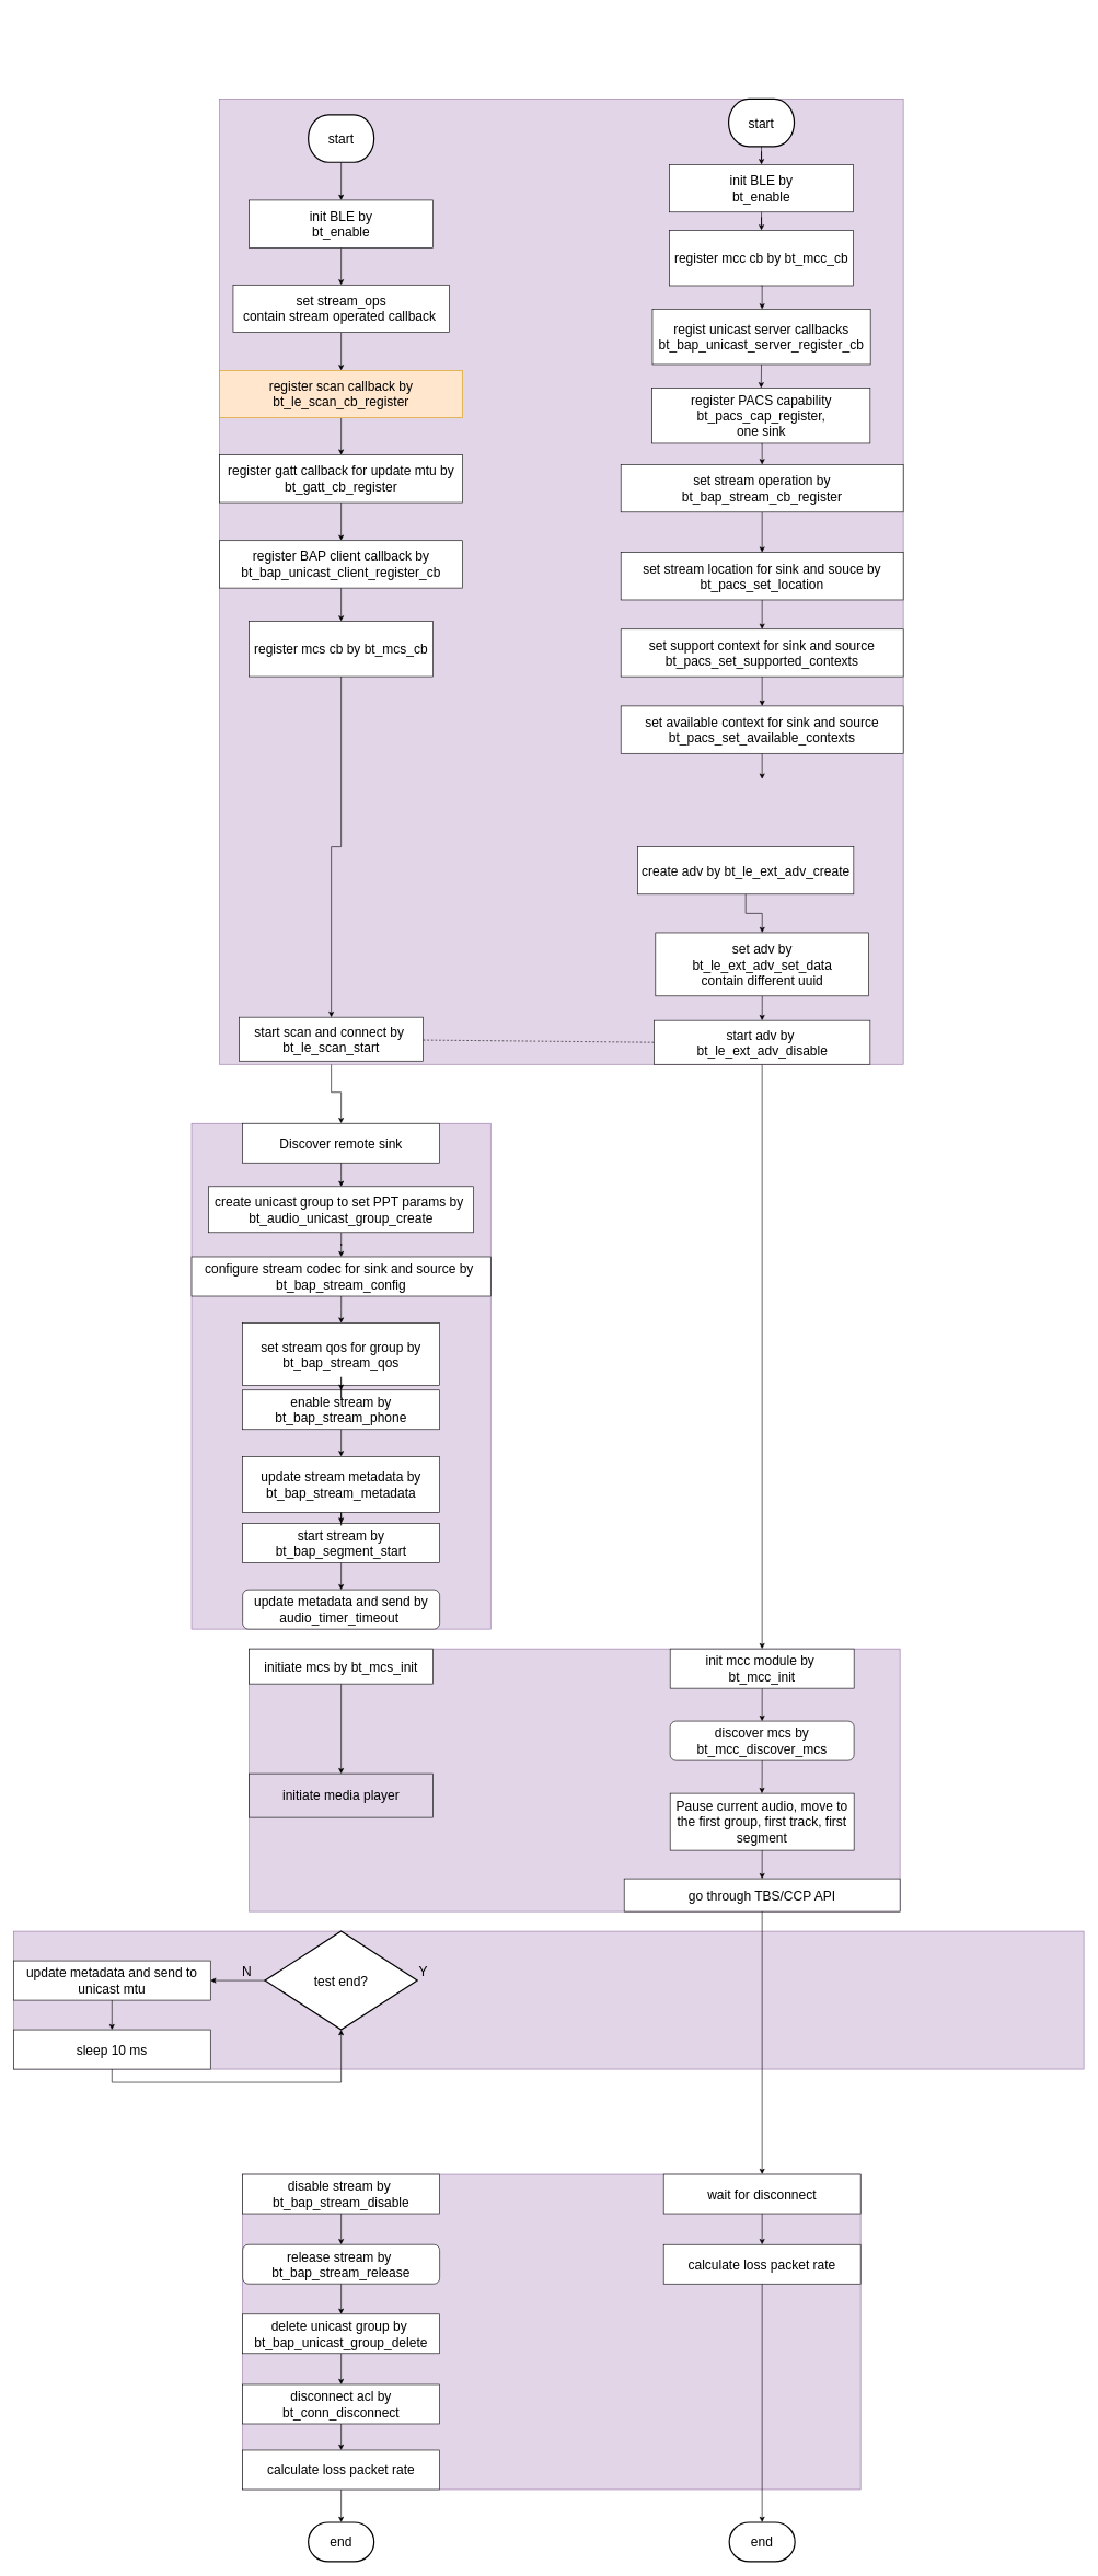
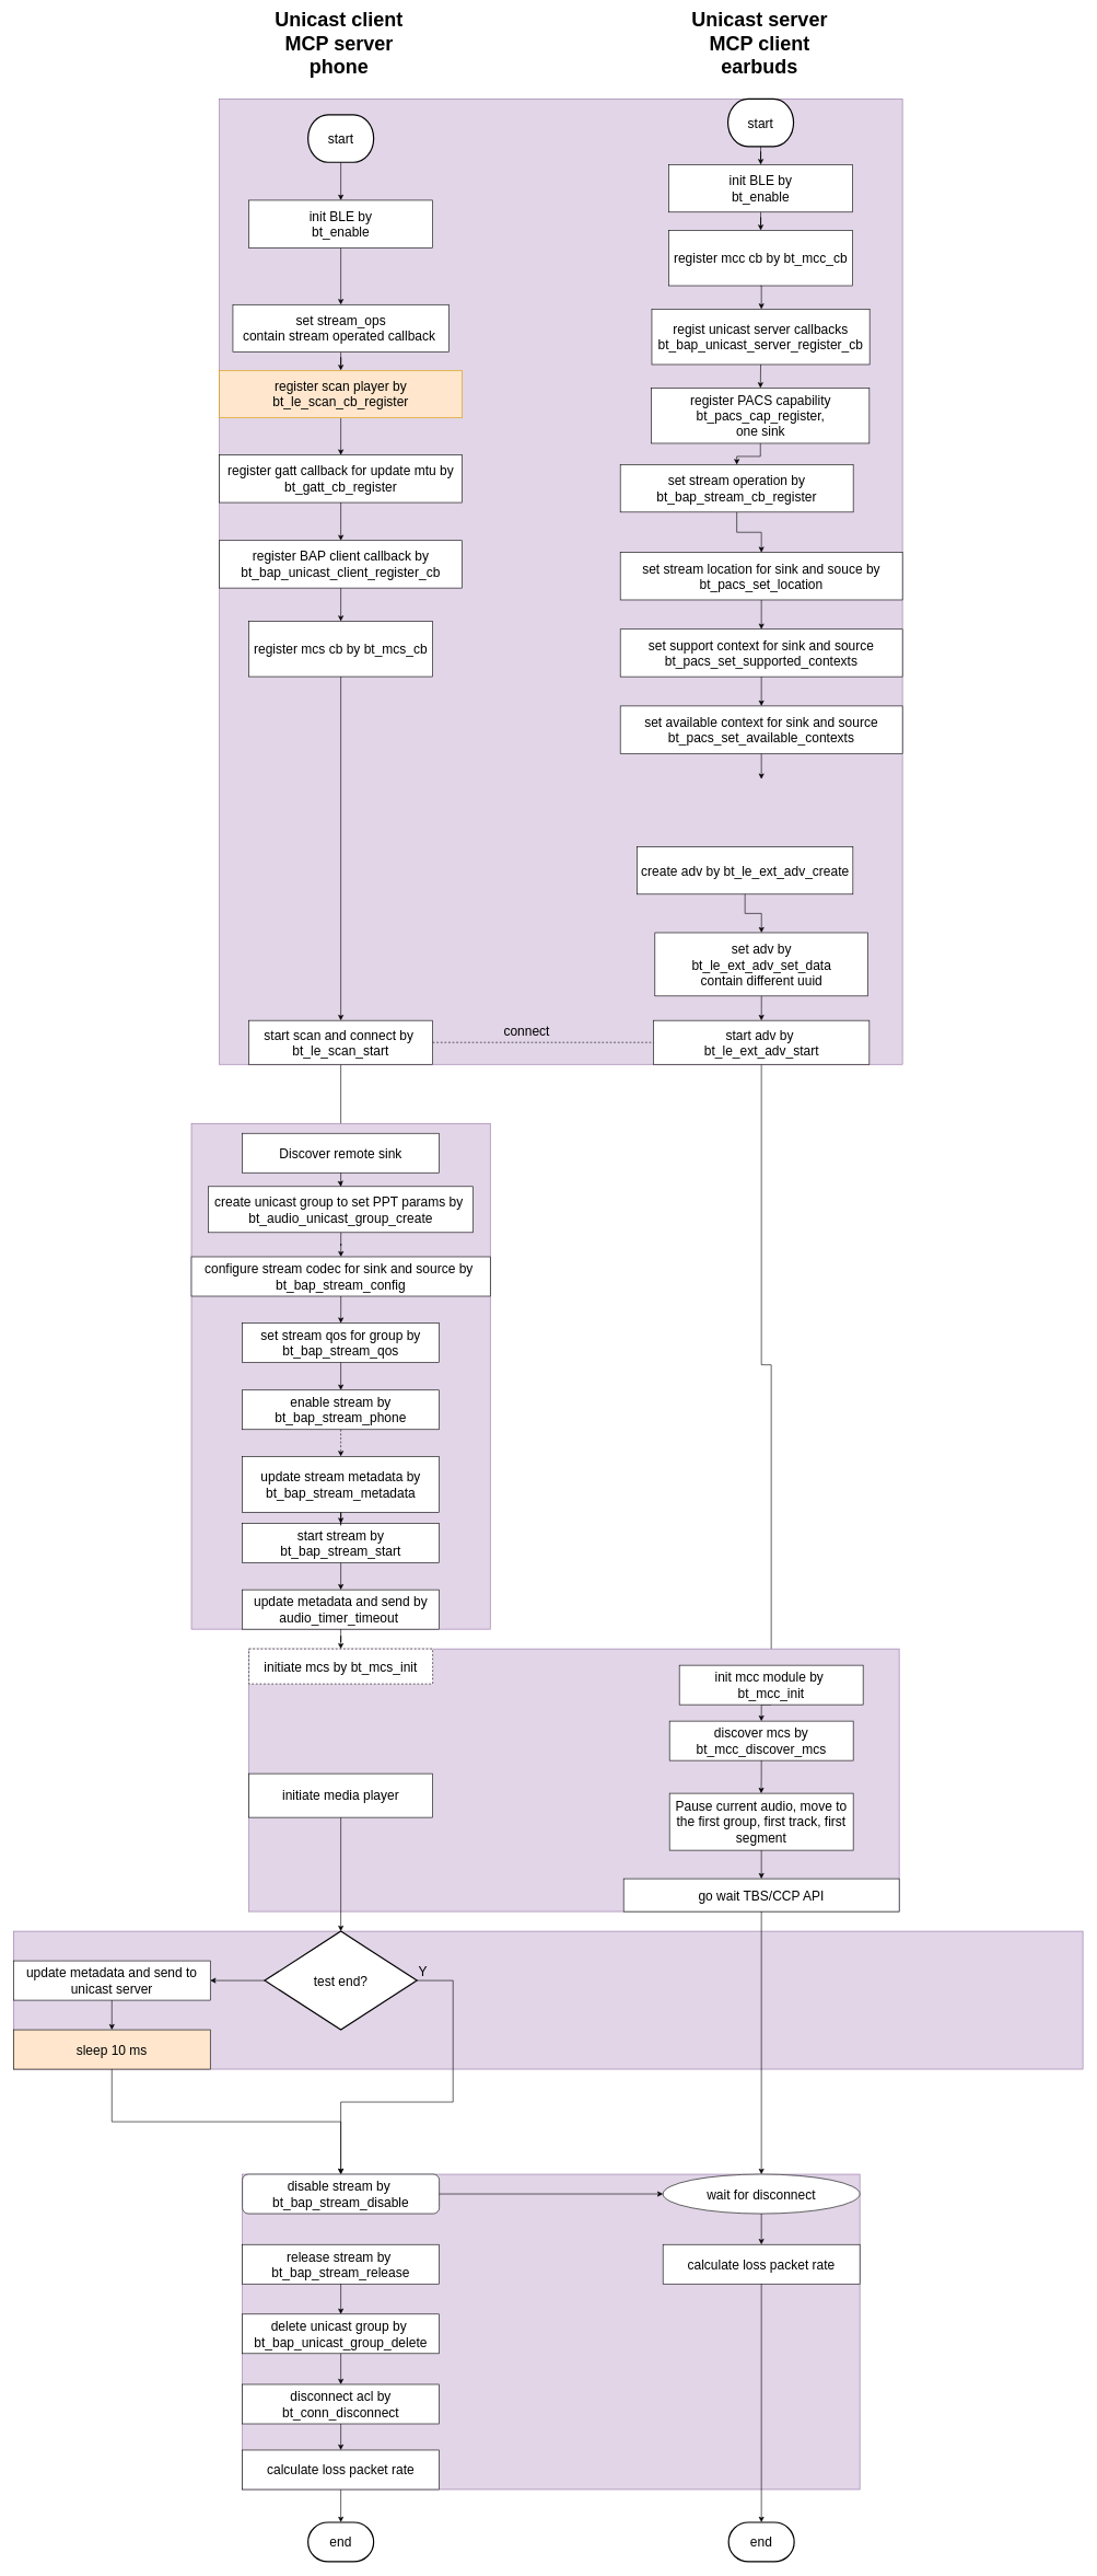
+ <mxCell id="2" value="&lt;b&gt;&lt;font style=&quot;font-size: 30px&quot;&gt;Unicast client&lt;br&gt;MCP server&lt;br&gt;phone&lt;br&gt;&lt;/font&gt;&lt;/b&gt;" style="text;html=1;align=center;verticalAlign=middle;resizable=0;points=[];autosize=1;fontSize=20;" parent="1" vertex="1"><mxGeometry x="410.5" y="20" width="210" height="90" as="geometry" /></mxCell>
+ <mxCell id="3" value="&lt;b&gt;&lt;font style=&quot;font-size: 30px&quot;&gt;Unicast server&lt;br&gt;MCP client&lt;br&gt;earbuds&lt;br&gt;&lt;/font&gt;&lt;/b&gt;" style="text;html=1;align=center;verticalAlign=middle;resizable=0;points=[];autosize=1;fontSize=20;" parent="1" vertex="1"><mxGeometry x="1046.5" y="20" width="220" height="90" as="geometry" /></mxCell>
- <mxCell id="20" value="set stream_ops&lt;br&gt;contain stream operated callback&amp;nbsp;" style="rounded=0;whiteSpace=wrap;html=1;fontSize=20;" parent="11" vertex="1"><mxGeometry x="20.5" y="259.057" width="329.0" height="72.295" as="geometry" /></mxCell>
+ <mxCell id="20" value="set stream_ops&lt;br&gt;contain stream operated callback&amp;nbsp;" style="rounded=0;whiteSpace=wrap;html=1;fontSize=20;" parent="11" vertex="1"><mxGeometry x="20.5" y="289.057" width="329.0" height="72.295" as="geometry" /></mxCell>
- <mxCell id="16" value="register scan callback by&lt;br&gt;bt_le_scan_cb_register" style="rounded=0;whiteSpace=wrap;html=1;fontSize=20;fillColor=#ffe6cc;strokeColor=#d79b00;" parent="11" vertex="1"><mxGeometry x="9.592e-14" y="389.189" width="370.0" height="72.295" as="geometry" /></mxCell>
+ <mxCell id="16" value="register scan player by&lt;br&gt;bt_le_scan_cb_register" style="rounded=0;whiteSpace=wrap;html=1;fontSize=20;fillColor=#ffe6cc;strokeColor=#d79b00;" parent="11" vertex="1"><mxGeometry x="9.592e-14" y="389.189" width="370.0" height="72.295" as="geometry" /></mxCell>
- <mxCell id="42" value="set stream operation by&lt;br&gt;bt_bap_stream_cb_register" style="rounded=0;whiteSpace=wrap;html=1;fontSize=20;" parent="6" vertex="1"><mxGeometry x="611" y="556.821" width="430.0" height="72.295" as="geometry" /></mxCell>
+ <mxCell id="42" value="set stream operation by&lt;br&gt;bt_bap_stream_cb_register" style="rounded=0;whiteSpace=wrap;html=1;fontSize=20;" parent="6" vertex="1"><mxGeometry x="611" y="556.821" width="355" height="72.295" as="geometry" /></mxCell>
+ <mxCell id="10" value="connect" style="text;html=1;align=center;verticalAlign=middle;resizable=0;points=[];autosize=1;fontSize=20;" parent="6" vertex="1"><mxGeometry x="423.0" y="1403.178" width="90" height="30" as="geometry" /></mxCell>
- <mxCell id="7" value="start scan and connect by&amp;nbsp;&lt;br&gt;bt_le_scan_start" style="rounded=0;whiteSpace=wrap;html=1;fontSize=20;" parent="6" vertex="1"><mxGeometry x="30" y="1398.182" width="280" height="66.818" as="geometry" /></mxCell>
+ <mxCell id="7" value="start scan and connect by&amp;nbsp;&lt;br&gt;bt_le_scan_start" style="rounded=0;whiteSpace=wrap;html=1;fontSize=20;" parent="6" vertex="1"><mxGeometry x="45" y="1403.182" width="280" height="66.818" as="geometry" /></mxCell>
- <mxCell id="8" value="start adv by&amp;nbsp;&lt;br&gt;bt_le_ext_adv_disable" style="rounded=0;whiteSpace=wrap;html=1;fontSize=20;" parent="6" vertex="1"><mxGeometry x="661.5" y="1403.182" width="329" height="66.818" as="geometry" /></mxCell>
+ <mxCell id="8" value="start adv by&amp;nbsp;&lt;br&gt;bt_le_ext_adv_start" style="rounded=0;whiteSpace=wrap;html=1;fontSize=20;" parent="6" vertex="1"><mxGeometry x="661.5" y="1403.182" width="329" height="66.818" as="geometry" /></mxCell>
- <mxCell id="47" value="&lt;span style=&quot;text-align: left&quot;&gt;Discover remote sink&lt;br&gt;&lt;/span&gt;" style="rounded=0;whiteSpace=wrap;html=1;fontSize=20;" parent="46" vertex="1"><mxGeometry x="77.75" width="300" height="60" as="geometry" /></mxCell>
+ <mxCell id="47" value="&lt;span style=&quot;text-align: left&quot;&gt;Discover remote sink&lt;br&gt;&lt;/span&gt;" style="rounded=0;whiteSpace=wrap;html=1;fontSize=20;" parent="46" vertex="1"><mxGeometry x="77.75" y="15" width="300" height="60" as="geometry" /></mxCell>
- <mxCell id="52" value="&lt;span style=&quot;text-align: left&quot;&gt;set stream qos for group by&lt;br&gt;bt_bap_stream_qos&lt;br&gt;&lt;/span&gt;" style="rounded=0;whiteSpace=wrap;html=1;fontSize=20;" parent="46" vertex="1"><mxGeometry x="77.75" y="304" width="300" height="95" as="geometry" /></mxCell>
+ <mxCell id="52" value="&lt;span style=&quot;text-align: left&quot;&gt;set stream qos for group by&lt;br&gt;bt_bap_stream_qos&lt;br&gt;&lt;/span&gt;" style="rounded=0;whiteSpace=wrap;html=1;fontSize=20;" parent="46" vertex="1"><mxGeometry x="77.75" y="304" width="300" height="60" as="geometry" /></mxCell>
- <mxCell id="61" value="" style="edgeStyle=orthogonalEdgeStyle;rounded=0;orthogonalLoop=1;jettySize=auto;html=1;startArrow=none;startFill=0;endArrow=classic;endFill=1;fontSize=20;" parent="46" source="54" target="60" edge="1"><mxGeometry relative="1" as="geometry" /></mxCell>
+ <mxCell id="61" value="" style="edgeStyle=orthogonalEdgeStyle;rounded=0;orthogonalLoop=1;jettySize=auto;html=1;startArrow=none;startFill=0;endArrow=classic;endFill=1;fontSize=20;dashed=1;" parent="46" source="54" target="60" edge="1"><mxGeometry relative="1" as="geometry" /></mxCell>
- <mxCell id="56" value="&lt;span style=&quot;text-align: left&quot;&gt;start stream by&lt;br&gt;bt_bap_segment_start&lt;br&gt;&lt;/span&gt;" style="rounded=0;whiteSpace=wrap;html=1;fontSize=20;" parent="46" vertex="1"><mxGeometry x="77.75" y="609" width="300" height="60" as="geometry" /></mxCell>
+ <mxCell id="56" value="&lt;span style=&quot;text-align: left&quot;&gt;start stream by&lt;br&gt;bt_bap_stream_start&lt;br&gt;&lt;/span&gt;" style="rounded=0;whiteSpace=wrap;html=1;fontSize=20;" parent="46" vertex="1"><mxGeometry x="77.75" y="609" width="300" height="60" as="geometry" /></mxCell>
- <mxCell id="57" value="&lt;span style=&quot;text-align: left&quot;&gt;update metadata and send by&lt;br&gt;audio_timer_timeout&amp;nbsp;&lt;br&gt;&lt;/span&gt;" style="whiteSpace=wrap;html=1;fontSize=20;rounded=1;" parent="46" vertex="1"><mxGeometry x="77.75" y="710" width="300" height="60" as="geometry" /></mxCell>
+ <mxCell id="57" value="&lt;span style=&quot;text-align: left&quot;&gt;update metadata and send by&lt;br&gt;audio_timer_timeout&amp;nbsp;&lt;br&gt;&lt;/span&gt;" style="rounded=0;whiteSpace=wrap;html=1;fontSize=20;" parent="46" vertex="1"><mxGeometry x="77.75" y="710" width="300" height="60" as="geometry" /></mxCell>
+ <mxCell id="103" style="edgeStyle=orthogonalEdgeStyle;rounded=0;orthogonalLoop=1;jettySize=auto;html=1;entryX=0.5;entryY=0;entryDx=0;entryDy=0;" parent="1" source="57" target="71" edge="1"><mxGeometry relative="1" as="geometry" /></mxCell>
- <mxCell id="71" value="initiate mcs by bt_mcs_init" style="rounded=0;whiteSpace=wrap;html=1;fontSize=20;" parent="62" vertex="1"><mxGeometry width="280" height="53.33" as="geometry" /></mxCell>
+ <mxCell id="71" value="initiate mcs by bt_mcs_init" style="rounded=0;whiteSpace=wrap;html=1;fontSize=20;dashed=1;" parent="62" vertex="1"><mxGeometry width="280" height="53.33" as="geometry" /></mxCell>
- <mxCell id="65" value="init mcc module by&amp;nbsp;&lt;br&gt;bt_mcc_init" style="rounded=0;whiteSpace=wrap;html=1;fontSize=20;" parent="62" vertex="1"><mxGeometry x="641" width="280" height="60" as="geometry" /></mxCell>
+ <mxCell id="65" value="init mcc module by&amp;nbsp;&lt;br&gt;bt_mcc_init" style="rounded=0;whiteSpace=wrap;html=1;fontSize=20;" parent="62" vertex="1"><mxGeometry x="656" y="25" width="280" height="60" as="geometry" /></mxCell>
- <mxCell id="70" style="edgeStyle=orthogonalEdgeStyle;rounded=0;orthogonalLoop=1;jettySize=auto;html=1;entryX=0.5;entryY=0;entryDx=0;entryDy=0;" parent="62" source="71" target="68" edge="1"><mxGeometry relative="1" as="geometry" /></mxCell>
- <mxCell id="69" value="discover mcs by&lt;br&gt;&lt;font style=&quot;font-size: 20px&quot;&gt;bt_mcc_discover_mcs&lt;/font&gt;" style="whiteSpace=wrap;html=1;fontSize=20;rounded=1;" parent="62" vertex="1"><mxGeometry x="641" y="110" width="280" height="60" as="geometry" /></mxCell>
+ <mxCell id="69" value="discover mcs by&lt;br&gt;&lt;font style=&quot;font-size: 20px&quot;&gt;bt_mcc_discover_mcs&lt;/font&gt;" style="rounded=0;whiteSpace=wrap;html=1;fontSize=20;" parent="62" vertex="1"><mxGeometry x="641" y="110" width="280" height="60" as="geometry" /></mxCell>
- <mxCell id="68" value="initiate media player" style="rounded=0;whiteSpace=wrap;html=1;fontSize=20;fillColor=#e1d5e7;" parent="62" vertex="1"><mxGeometry y="190" width="280" height="66.67" as="geometry" /></mxCell>
+ <mxCell id="68" value="initiate media player" style="rounded=0;whiteSpace=wrap;html=1;fontSize=20;" parent="62" vertex="1"><mxGeometry y="190" width="280" height="66.67" as="geometry" /></mxCell>
- <mxCell id="63" value="go through TBS/CCP API" style="rounded=0;whiteSpace=wrap;html=1;fontSize=20;" parent="62" vertex="1"><mxGeometry x="571" y="350" width="420" height="50" as="geometry" /></mxCell>
+ <mxCell id="63" value="go wait TBS/CCP API" style="rounded=0;whiteSpace=wrap;html=1;fontSize=20;" parent="62" vertex="1"><mxGeometry x="571" y="350" width="420" height="50" as="geometry" /></mxCell>
+ <mxCell id="101" style="edgeStyle=orthogonalEdgeStyle;rounded=0;orthogonalLoop=1;jettySize=auto;html=1;exitX=0.5;exitY=1;exitDx=0;exitDy=0;entryX=0.5;entryY=0;entryDx=0;entryDy=0;entryPerimeter=0;" parent="1" source="68" target="75" edge="1"><mxGeometry relative="1" as="geometry" /></mxCell>
- <mxCell id="80" value="N" style="text;html=1;align=center;verticalAlign=middle;resizable=0;points=[];autosize=1;fontSize=20;" parent="72" vertex="1"><mxGeometry x="340" y="45" width="30" height="30" as="geometry" /></mxCell>
- <mxCell id="73" value="&lt;span style=&quot;text-align: left&quot;&gt;update metadata and send to unicast mtu&lt;br&gt;&lt;/span&gt;" style="rounded=0;whiteSpace=wrap;html=1;fontSize=20;" parent="72" vertex="1"><mxGeometry y="45" width="300" height="60" as="geometry" /></mxCell>
+ <mxCell id="73" value="&lt;span style=&quot;text-align: left&quot;&gt;update metadata and send to unicast server&lt;br&gt;&lt;/span&gt;" style="rounded=0;whiteSpace=wrap;html=1;fontSize=20;" parent="72" vertex="1"><mxGeometry y="45" width="300" height="60" as="geometry" /></mxCell>
- <mxCell id="77" value="&lt;span style=&quot;text-align: left&quot;&gt;sleep 10 ms&lt;br&gt;&lt;/span&gt;" style="rounded=0;whiteSpace=wrap;html=1;fontSize=20;" parent="72" vertex="1"><mxGeometry x="2.274e-13" y="150" width="300" height="60" as="geometry" /></mxCell>
+ <mxCell id="77" value="&lt;span style=&quot;text-align: left&quot;&gt;sleep 10 ms&lt;br&gt;&lt;/span&gt;" style="rounded=0;whiteSpace=wrap;html=1;fontSize=20;fillColor=#ffe6cc;" parent="72" vertex="1"><mxGeometry x="2.274e-13" y="150" width="300" height="60" as="geometry" /></mxCell>
- <mxCell id="76" style="edgeStyle=orthogonalEdgeStyle;rounded=0;orthogonalLoop=1;jettySize=auto;html=1;exitX=0.5;exitY=1;exitDx=0;exitDy=0;entryX=0.5;entryY=1;entryDx=0;entryDy=0;entryPerimeter=0;startArrow=none;startFill=0;endArrow=classic;endFill=1;fontSize=20;" parent="72" source="77" target="75" edge="1"><mxGeometry relative="1" as="geometry" /></mxCell>
+ <mxCell id="76" style="edgeStyle=orthogonalEdgeStyle;rounded=0;orthogonalLoop=1;jettySize=auto;html=1;exitX=0.5;exitY=1;exitDx=0;exitDy=0;startArrow=none;startFill=0;endArrow=classic;endFill=1;fontSize=20;" parent="72" source="77" target="87" edge="1"><mxGeometry relative="1" as="geometry" /></mxCell>
+ <mxCell id="97" style="edgeStyle=orthogonalEdgeStyle;rounded=0;orthogonalLoop=1;jettySize=auto;html=1;exitX=1;exitY=0.5;exitDx=0;exitDy=0;exitPerimeter=0;startArrow=none;startFill=0;endArrow=classic;endFill=1;fontSize=20;" parent="1" source="75" target="87" edge="1"><mxGeometry relative="1" as="geometry"><Array as="points"><mxPoint x="690" y="3015" /><mxPoint x="690" y="3200" /><mxPoint x="519" y="3200" /></Array></mxGeometry></mxCell>
- <mxCell id="87" value="&lt;span style=&quot;text-align: left&quot;&gt;disable stream by&amp;nbsp;&lt;br&gt;bt_bap_stream_disable&lt;br&gt;&lt;/span&gt;" style="rounded=0;whiteSpace=wrap;html=1;fontSize=20;" parent="84" vertex="1"><mxGeometry x="8.527e-14" width="300" height="60" as="geometry" /></mxCell>
+ <mxCell id="87" value="&lt;span style=&quot;text-align: left&quot;&gt;disable stream by&amp;nbsp;&lt;br&gt;bt_bap_stream_disable&lt;br&gt;&lt;/span&gt;" style="whiteSpace=wrap;html=1;fontSize=20;rounded=1;" parent="84" vertex="1"><mxGeometry x="8.527e-14" width="300" height="60" as="geometry" /></mxCell>
- <mxCell id="94" value="&lt;span style=&quot;text-align: left&quot;&gt;wait for disconnect&lt;br&gt;&lt;/span&gt;" style="rounded=0;whiteSpace=wrap;html=1;fontSize=20;" parent="84" vertex="1"><mxGeometry x="641" width="300" height="60" as="geometry" /></mxCell>
+ <mxCell id="94" value="&lt;span style=&quot;text-align: left&quot;&gt;wait for disconnect&lt;br&gt;&lt;/span&gt;" style="ellipse;whiteSpace=wrap;html=1;fontSize=20;" parent="84" vertex="1"><mxGeometry x="641" width="300" height="60" as="geometry" /></mxCell>
- <mxCell id="89" value="" style="edgeStyle=orthogonalEdgeStyle;rounded=0;orthogonalLoop=1;jettySize=auto;html=1;startArrow=none;startFill=0;endArrow=classic;endFill=1;fontSize=20;" parent="84" source="87" target="88" edge="1"><mxGeometry relative="1" as="geometry" /></mxCell>
+ <mxCell id="89" value="" style="edgeStyle=orthogonalEdgeStyle;rounded=0;orthogonalLoop=1;jettySize=auto;html=1;startArrow=none;startFill=0;endArrow=classic;endFill=1;fontSize=20;" parent="84" source="87" target="94" edge="1"><mxGeometry relative="1" as="geometry" /></mxCell>
- <mxCell id="88" value="&lt;span style=&quot;text-align: left&quot;&gt;release stream by&amp;nbsp;&lt;br&gt;bt_bap_stream_release&lt;br&gt;&lt;/span&gt;" style="whiteSpace=wrap;html=1;fontSize=20;rounded=1;" parent="84" vertex="1"><mxGeometry x="1.279e-13" y="107" width="300" height="60" as="geometry" /></mxCell>
+ <mxCell id="88" value="&lt;span style=&quot;text-align: left&quot;&gt;release stream by&amp;nbsp;&lt;br&gt;bt_bap_stream_release&lt;br&gt;&lt;/span&gt;" style="rounded=0;whiteSpace=wrap;html=1;fontSize=20;" parent="84" vertex="1"><mxGeometry x="1.279e-13" y="107" width="300" height="60" as="geometry" /></mxCell>
